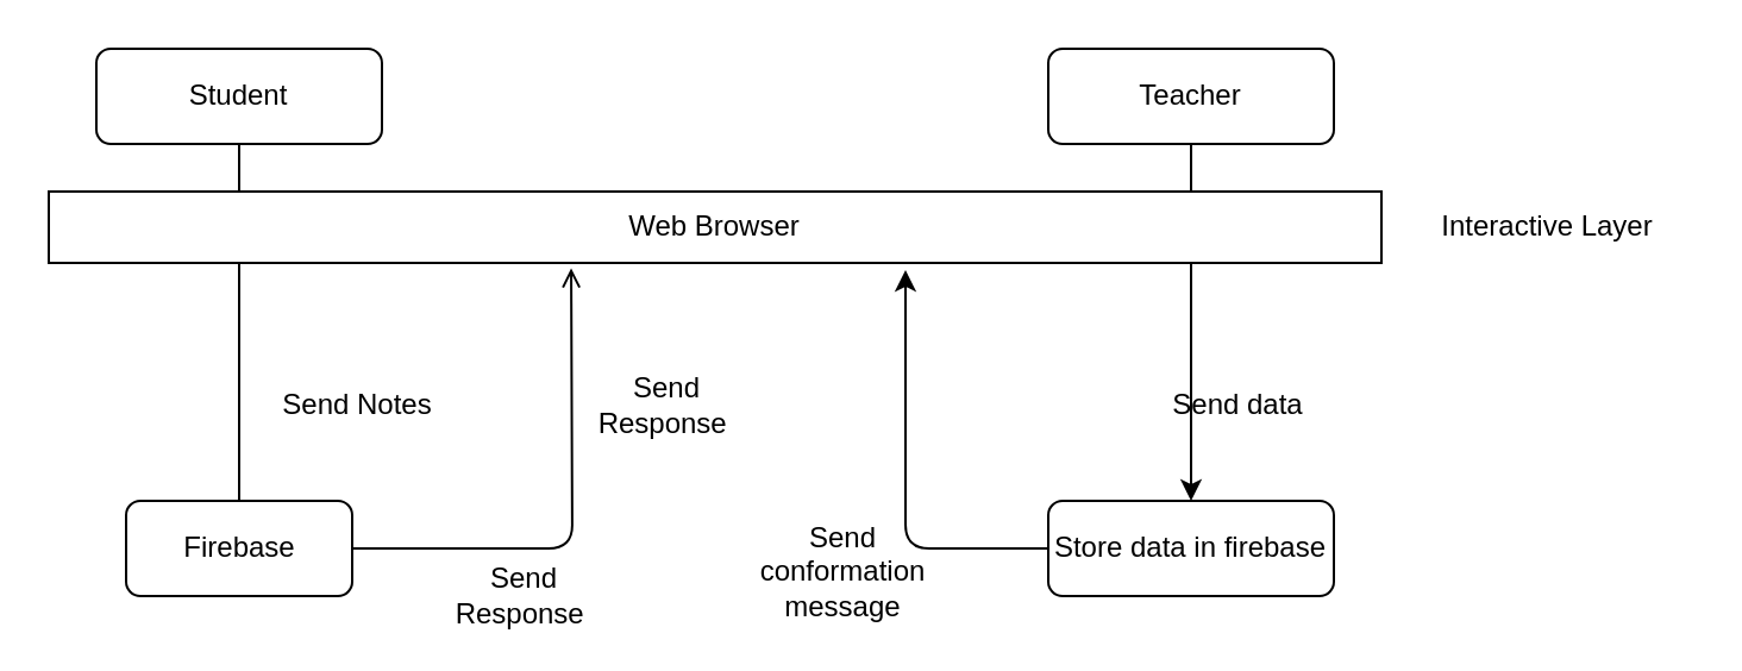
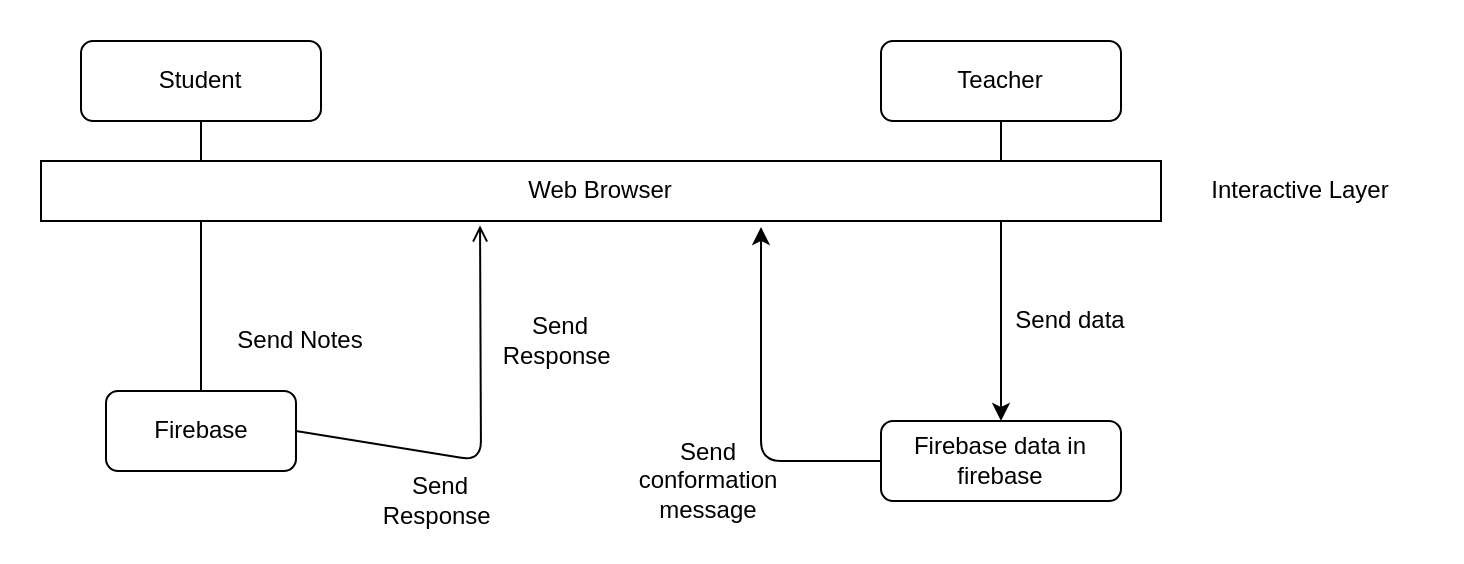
- <mxCell id="14" value="Send data" style="text;html=1;strokeColor=none;fillColor=none;align=center;verticalAlign=middle;whiteSpace=wrap;rounded=0;" vertex="1" parent="1"><mxGeometry x="485" y="160" width="70" height="20" as="geometry" /></mxCell>
+ <mxCell id="14" value="Send data" style="text;html=1;strokeColor=none;fillColor=none;align=center;verticalAlign=middle;whiteSpace=wrap;rounded=0;" vertex="1" parent="1"><mxGeometry x="500" y="150" width="70" height="20" as="geometry" /></mxCell>
- <mxCell id="5" value="Firebase" style="rounded=1;whiteSpace=wrap;html=1;" vertex="1" parent="1"><mxGeometry x="52.5" y="210" width="95" height="40" as="geometry" /></mxCell>
+ <mxCell id="5" value="Firebase" style="rounded=1;whiteSpace=wrap;html=1;" vertex="1" parent="1"><mxGeometry x="52.5" y="195" width="95" height="40" as="geometry" /></mxCell>
- <mxCell id="13" value="Store data in firebase" style="rounded=1;whiteSpace=wrap;html=1;" vertex="1" parent="1"><mxGeometry x="440" y="210" width="120" height="40" as="geometry" /></mxCell>
+ <mxCell id="13" value="Firebase data in firebase" style="rounded=1;whiteSpace=wrap;html=1;" vertex="1" parent="1"><mxGeometry x="440" y="210" width="120" height="40" as="geometry" /></mxCell>
